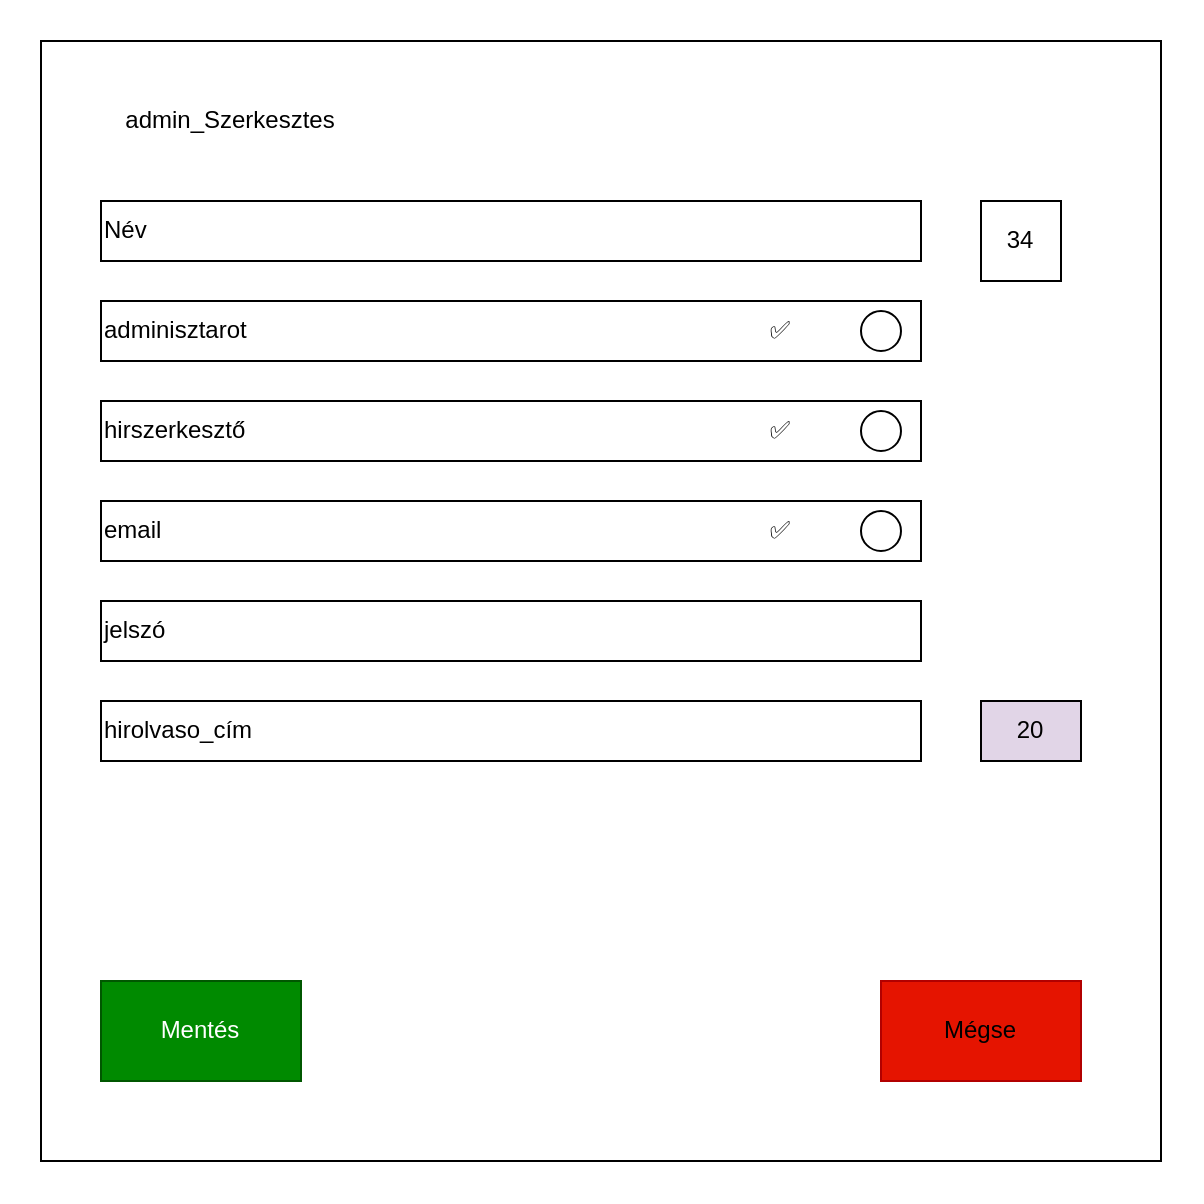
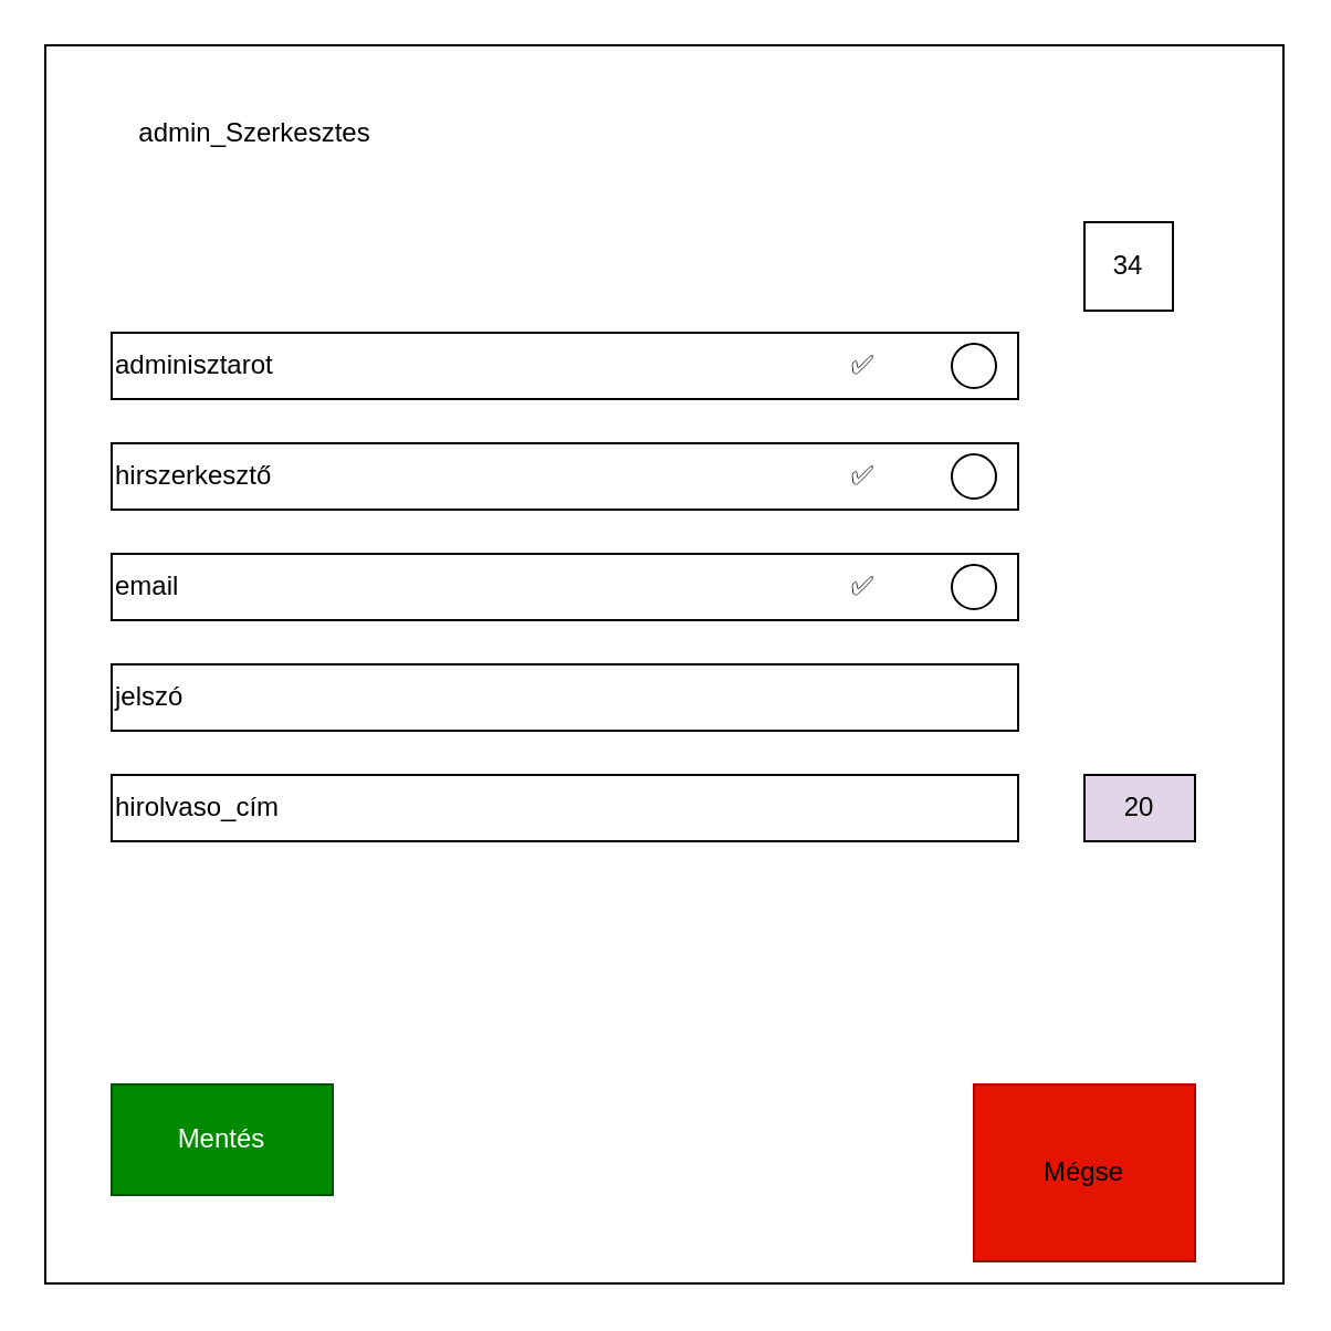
- <mxCell id="3" value="Név" style="rounded=0;whiteSpace=wrap;html=1;align=left;" parent="1" vertex="1"><mxGeometry x="50" y="100" width="410" height="30" as="geometry" /></mxCell>
- <mxCell id="10" value="Mégse" style="rounded=0;whiteSpace=wrap;html=1;fillColor=#e51400;strokeColor=#B20000;fontColor=#000000;" parent="1" vertex="1"><mxGeometry x="440" y="490" width="100" height="50" as="geometry" /></mxCell>
+ <mxCell id="10" value="Mégse" style="rounded=0;whiteSpace=wrap;html=1;fillColor=#e51400;strokeColor=#B20000;fontColor=#000000;" parent="1" vertex="1"><mxGeometry x="440" y="490" width="100" height="80" as="geometry" /></mxCell>
